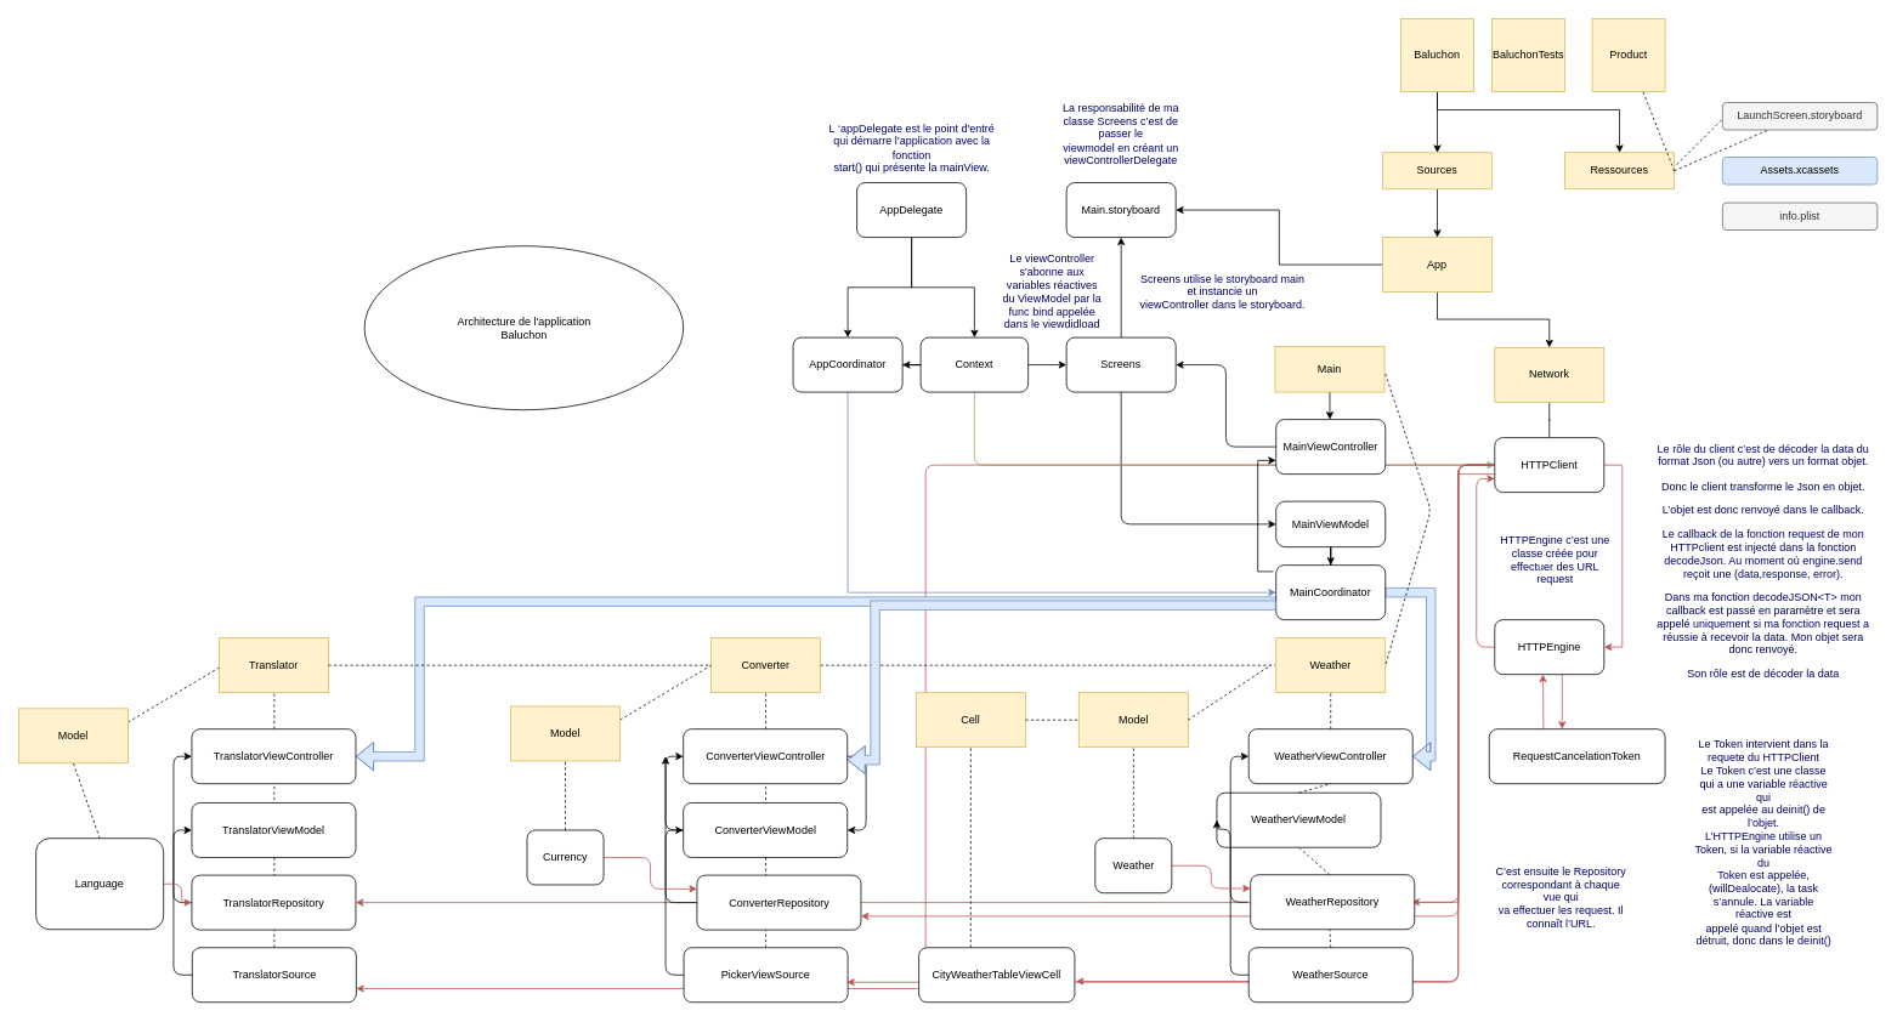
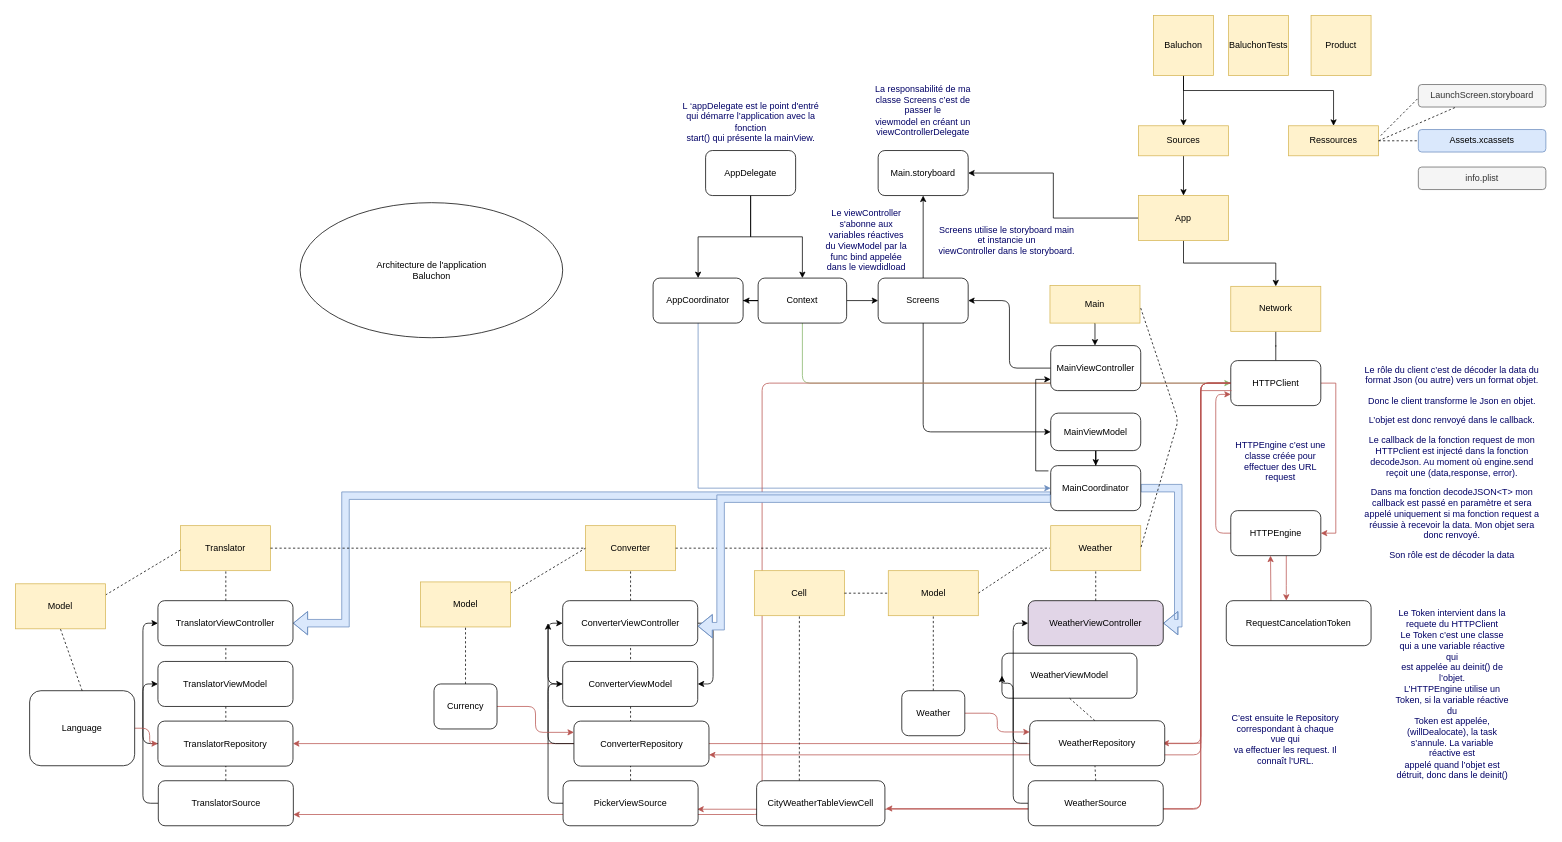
- <mxCell id="90" value="" style="endArrow=none;dashed=1;html=1;fontColor=#000066;exitX=1;exitY=0.5;exitDx=0;exitDy=0;" parent="1" source="4" target="9" edge="1"><mxGeometry width="50" height="50" relative="1" as="geometry"><mxPoint x="1850" y="190" as="sourcePoint" /><mxPoint x="1900" y="140" as="targetPoint" /></mxGeometry></mxCell>
+ <mxCell id="90" value="" style="endArrow=none;dashed=1;html=1;fontColor=#000066;entryX=0;entryY=0.5;entryDx=0;entryDy=0;exitX=1;exitY=0.5;exitDx=0;exitDy=0;" parent="1" source="4" target="16" edge="1"><mxGeometry width="50" height="50" relative="1" as="geometry"><mxPoint x="1850" y="190" as="sourcePoint" /><mxPoint x="1900" y="140" as="targetPoint" /></mxGeometry></mxCell>
- <mxCell id="61" value="WeatherViewController" style="rounded=1;whiteSpace=wrap;html=1;" parent="1" vertex="1"><mxGeometry x="1370" y="800" width="180" height="60" as="geometry" /></mxCell>
+ <mxCell id="61" value="WeatherViewController" style="rounded=1;whiteSpace=wrap;html=1;fillColor=#e1d5e7;" parent="1" vertex="1"><mxGeometry x="1370" y="800" width="180" height="60" as="geometry" /></mxCell>
- <mxCell id="76" value="" style="endArrow=none;dashed=1;html=1;fontColor=#000066;entryX=0.5;entryY=1;entryDx=0;entryDy=0;exitX=0.5;exitY=0;exitDx=0;exitDy=0;" parent="1" source="62" target="61" edge="1"><mxGeometry width="50" height="50" relative="1" as="geometry"><mxPoint x="1470" y="810" as="sourcePoint" /><mxPoint x="1470" y="770" as="targetPoint" /></mxGeometry></mxCell>
